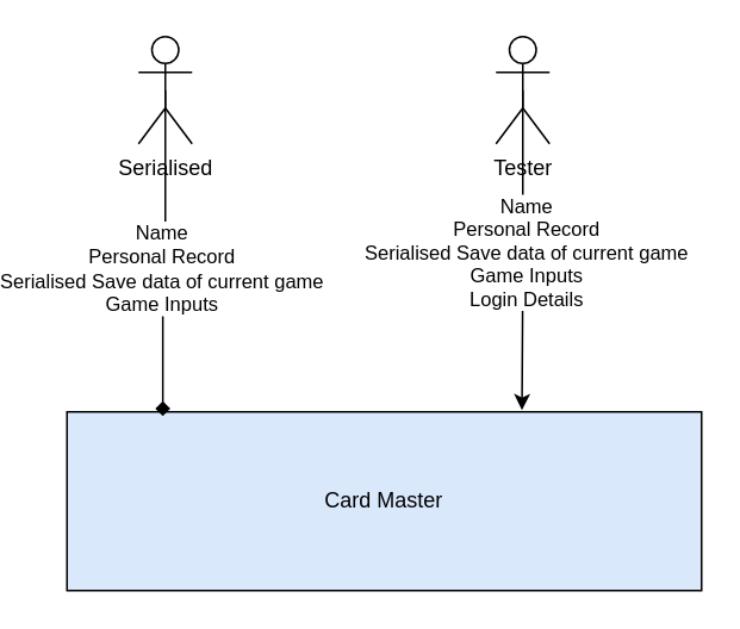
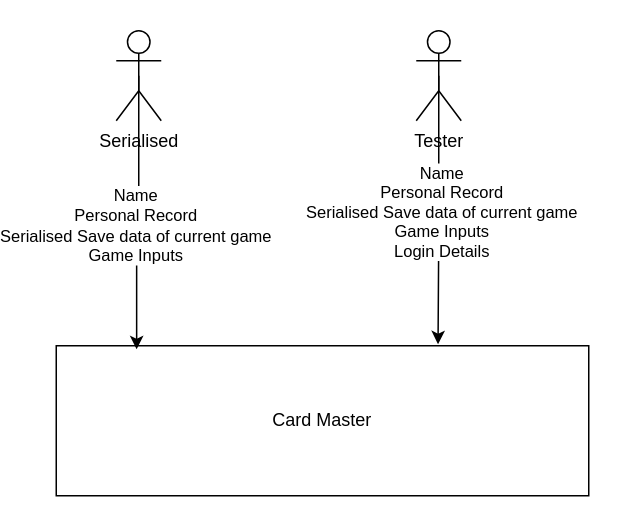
- <mxCell id="5" style="edgeStyle=orthogonalEdgeStyle;rounded=0;orthogonalLoop=1;jettySize=auto;html=1;exitX=0.5;exitY=0.5;exitDx=0;exitDy=0;exitPerimeter=0;entryX=0.151;entryY=0.024;entryDx=0;entryDy=0;entryPerimeter=0;endArrow=diamond;" parent="1" source="3" target="2" edge="1"><mxGeometry relative="1" as="geometry" /></mxCell>
+ <mxCell id="5" style="edgeStyle=orthogonalEdgeStyle;rounded=0;orthogonalLoop=1;jettySize=auto;html=1;exitX=0.5;exitY=0.5;exitDx=0;exitDy=0;exitPerimeter=0;entryX=0.151;entryY=0.024;entryDx=0;entryDy=0;entryPerimeter=0;" parent="1" source="3" target="2" edge="1"><mxGeometry relative="1" as="geometry" /></mxCell>
- <mxCell id="2" value="Card Master" style="rounded=0;whiteSpace=wrap;html=1;fillColor=#dae8fc;" parent="1" vertex="1"><mxGeometry x="20" y="230" width="355" height="100" as="geometry" /></mxCell>
+ <mxCell id="2" value="Card Master" style="rounded=0;whiteSpace=wrap;html=1;" parent="1" vertex="1"><mxGeometry x="20" y="230" width="355" height="100" as="geometry" /></mxCell>
